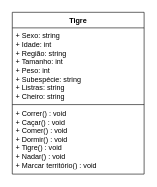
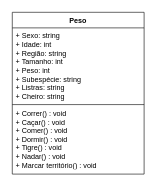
- <mxCell id="2" value="Tigre" style="swimlane;fontStyle=1;align=center;verticalAlign=top;childLayout=stackLayout;horizontal=1;startSize=26;horizontalStack=0;resizeParent=1;resizeParentMax=0;resizeLast=0;collapsible=1;marginBottom=0;whiteSpace=wrap;html=1;" vertex="1" parent="1"><mxGeometry x="20" y="20" width="220" height="270" as="geometry" /></mxCell>
+ <mxCell id="2" value="Peso" style="swimlane;fontStyle=1;align=center;verticalAlign=top;childLayout=stackLayout;horizontal=1;startSize=26;horizontalStack=0;resizeParent=1;resizeParentMax=0;resizeLast=0;collapsible=1;marginBottom=0;whiteSpace=wrap;html=1;" vertex="1" parent="1"><mxGeometry x="20" y="20" width="220" height="270" as="geometry" /></mxCell>
